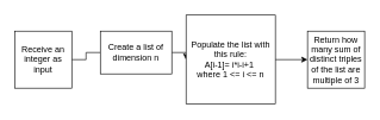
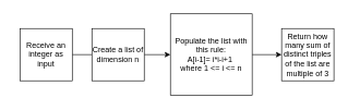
- <mxCell id="5" value="Create a list of dimension n" style="whiteSpace=wrap;html=1;aspect=fixed;fontSize=12;" vertex="1" parent="1"><mxGeometry x="140" y="43" width="100" height="60" as="geometry" /></mxCell>
+ <mxCell id="5" value="Create a list of dimension n" style="whiteSpace=wrap;html=1;aspect=fixed;fontSize=12;" vertex="1" parent="1"><mxGeometry x="140" y="43" width="80" height="80" as="geometry" /></mxCell>
- <mxCell id="3" value="Receive an integer as input" style="whiteSpace=wrap;html=1;aspect=fixed;" vertex="1" parent="1"><mxGeometry x="20" y="43" width="80" height="80" as="geometry" /></mxCell>
+ <mxCell id="3" value="Receive an integer as input" style="whiteSpace=wrap;html=1;aspect=fixed;" vertex="1" parent="1"><mxGeometry x="30" y="43" width="80" height="80" as="geometry" /></mxCell>
